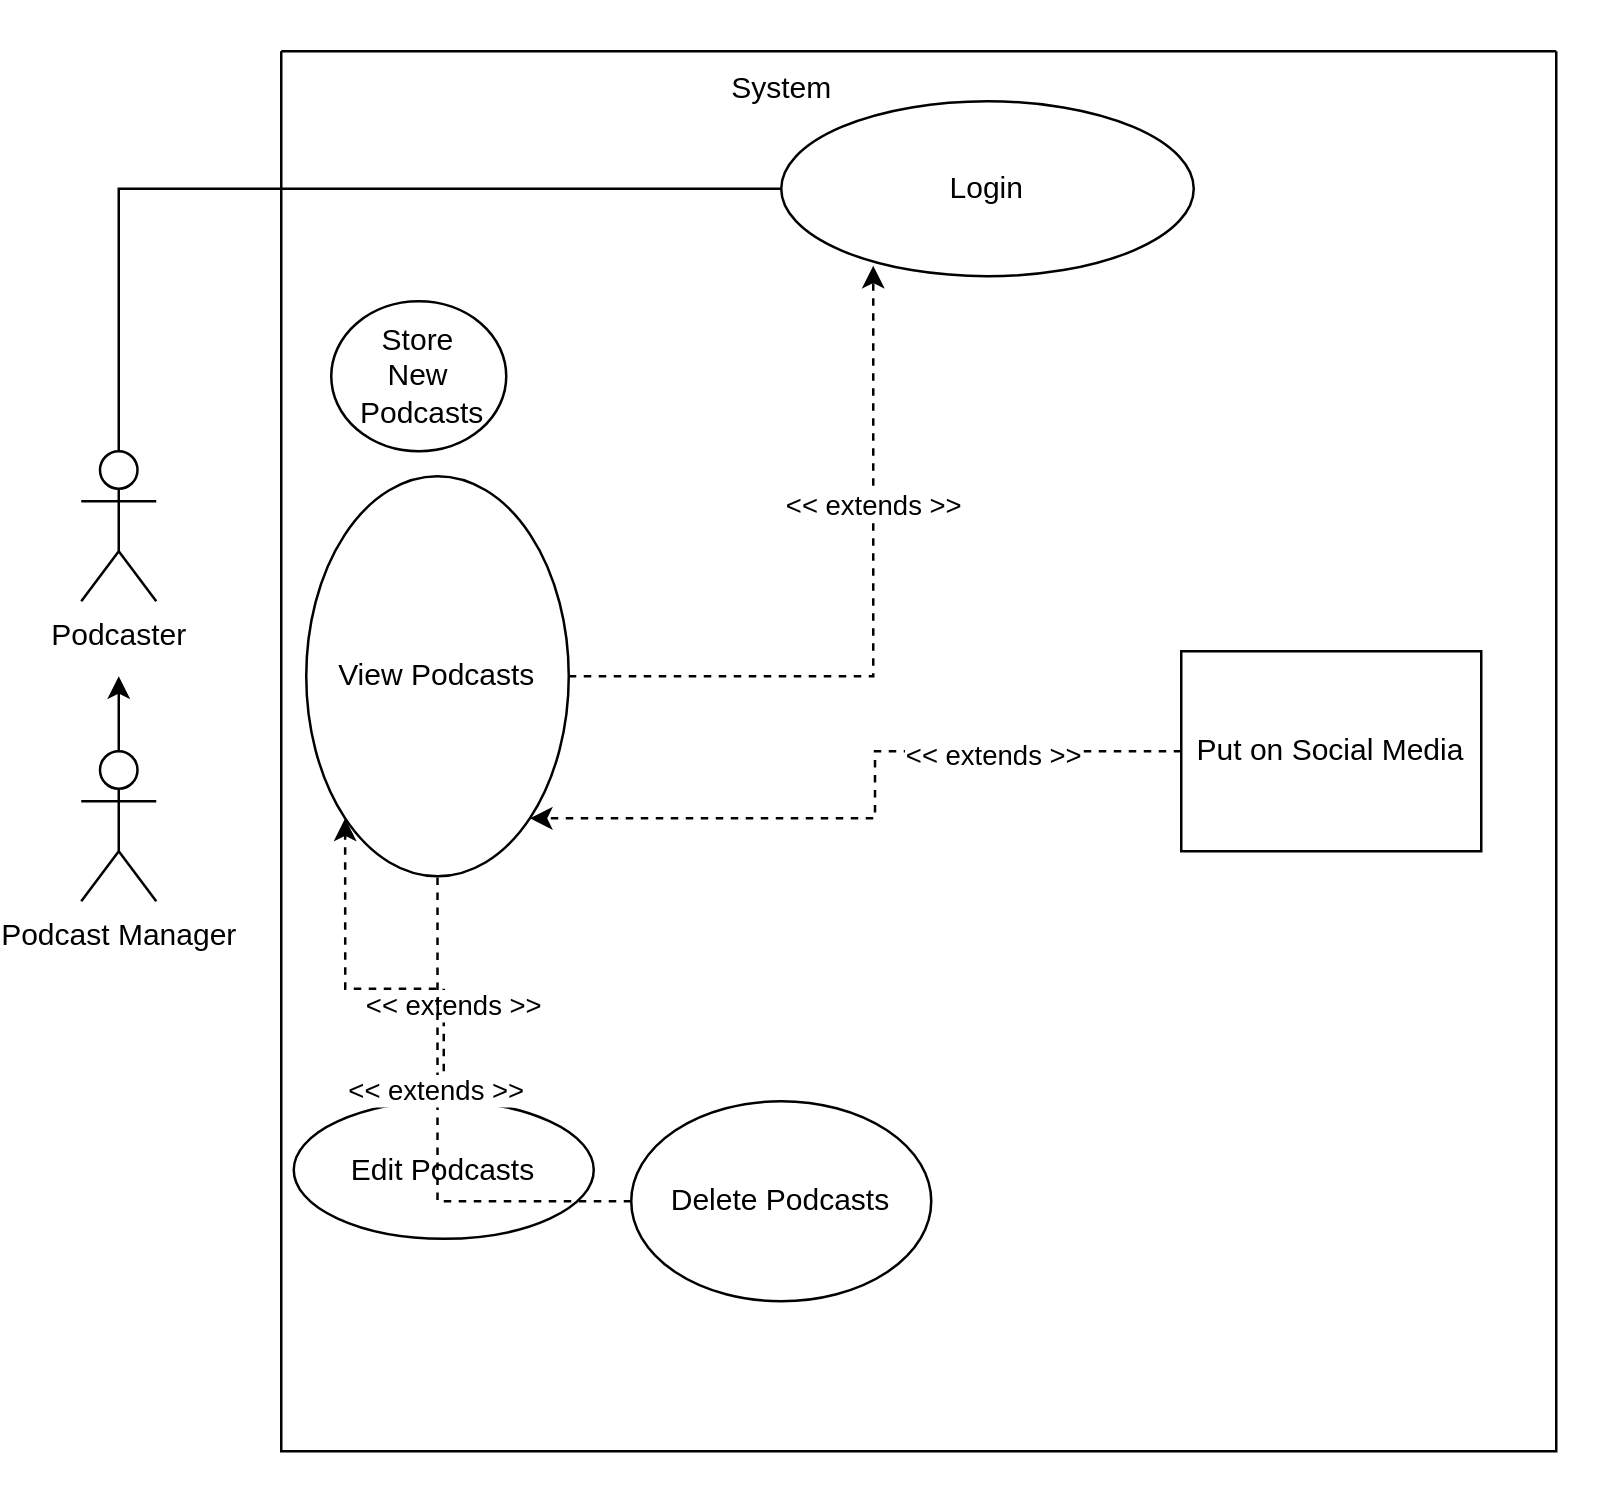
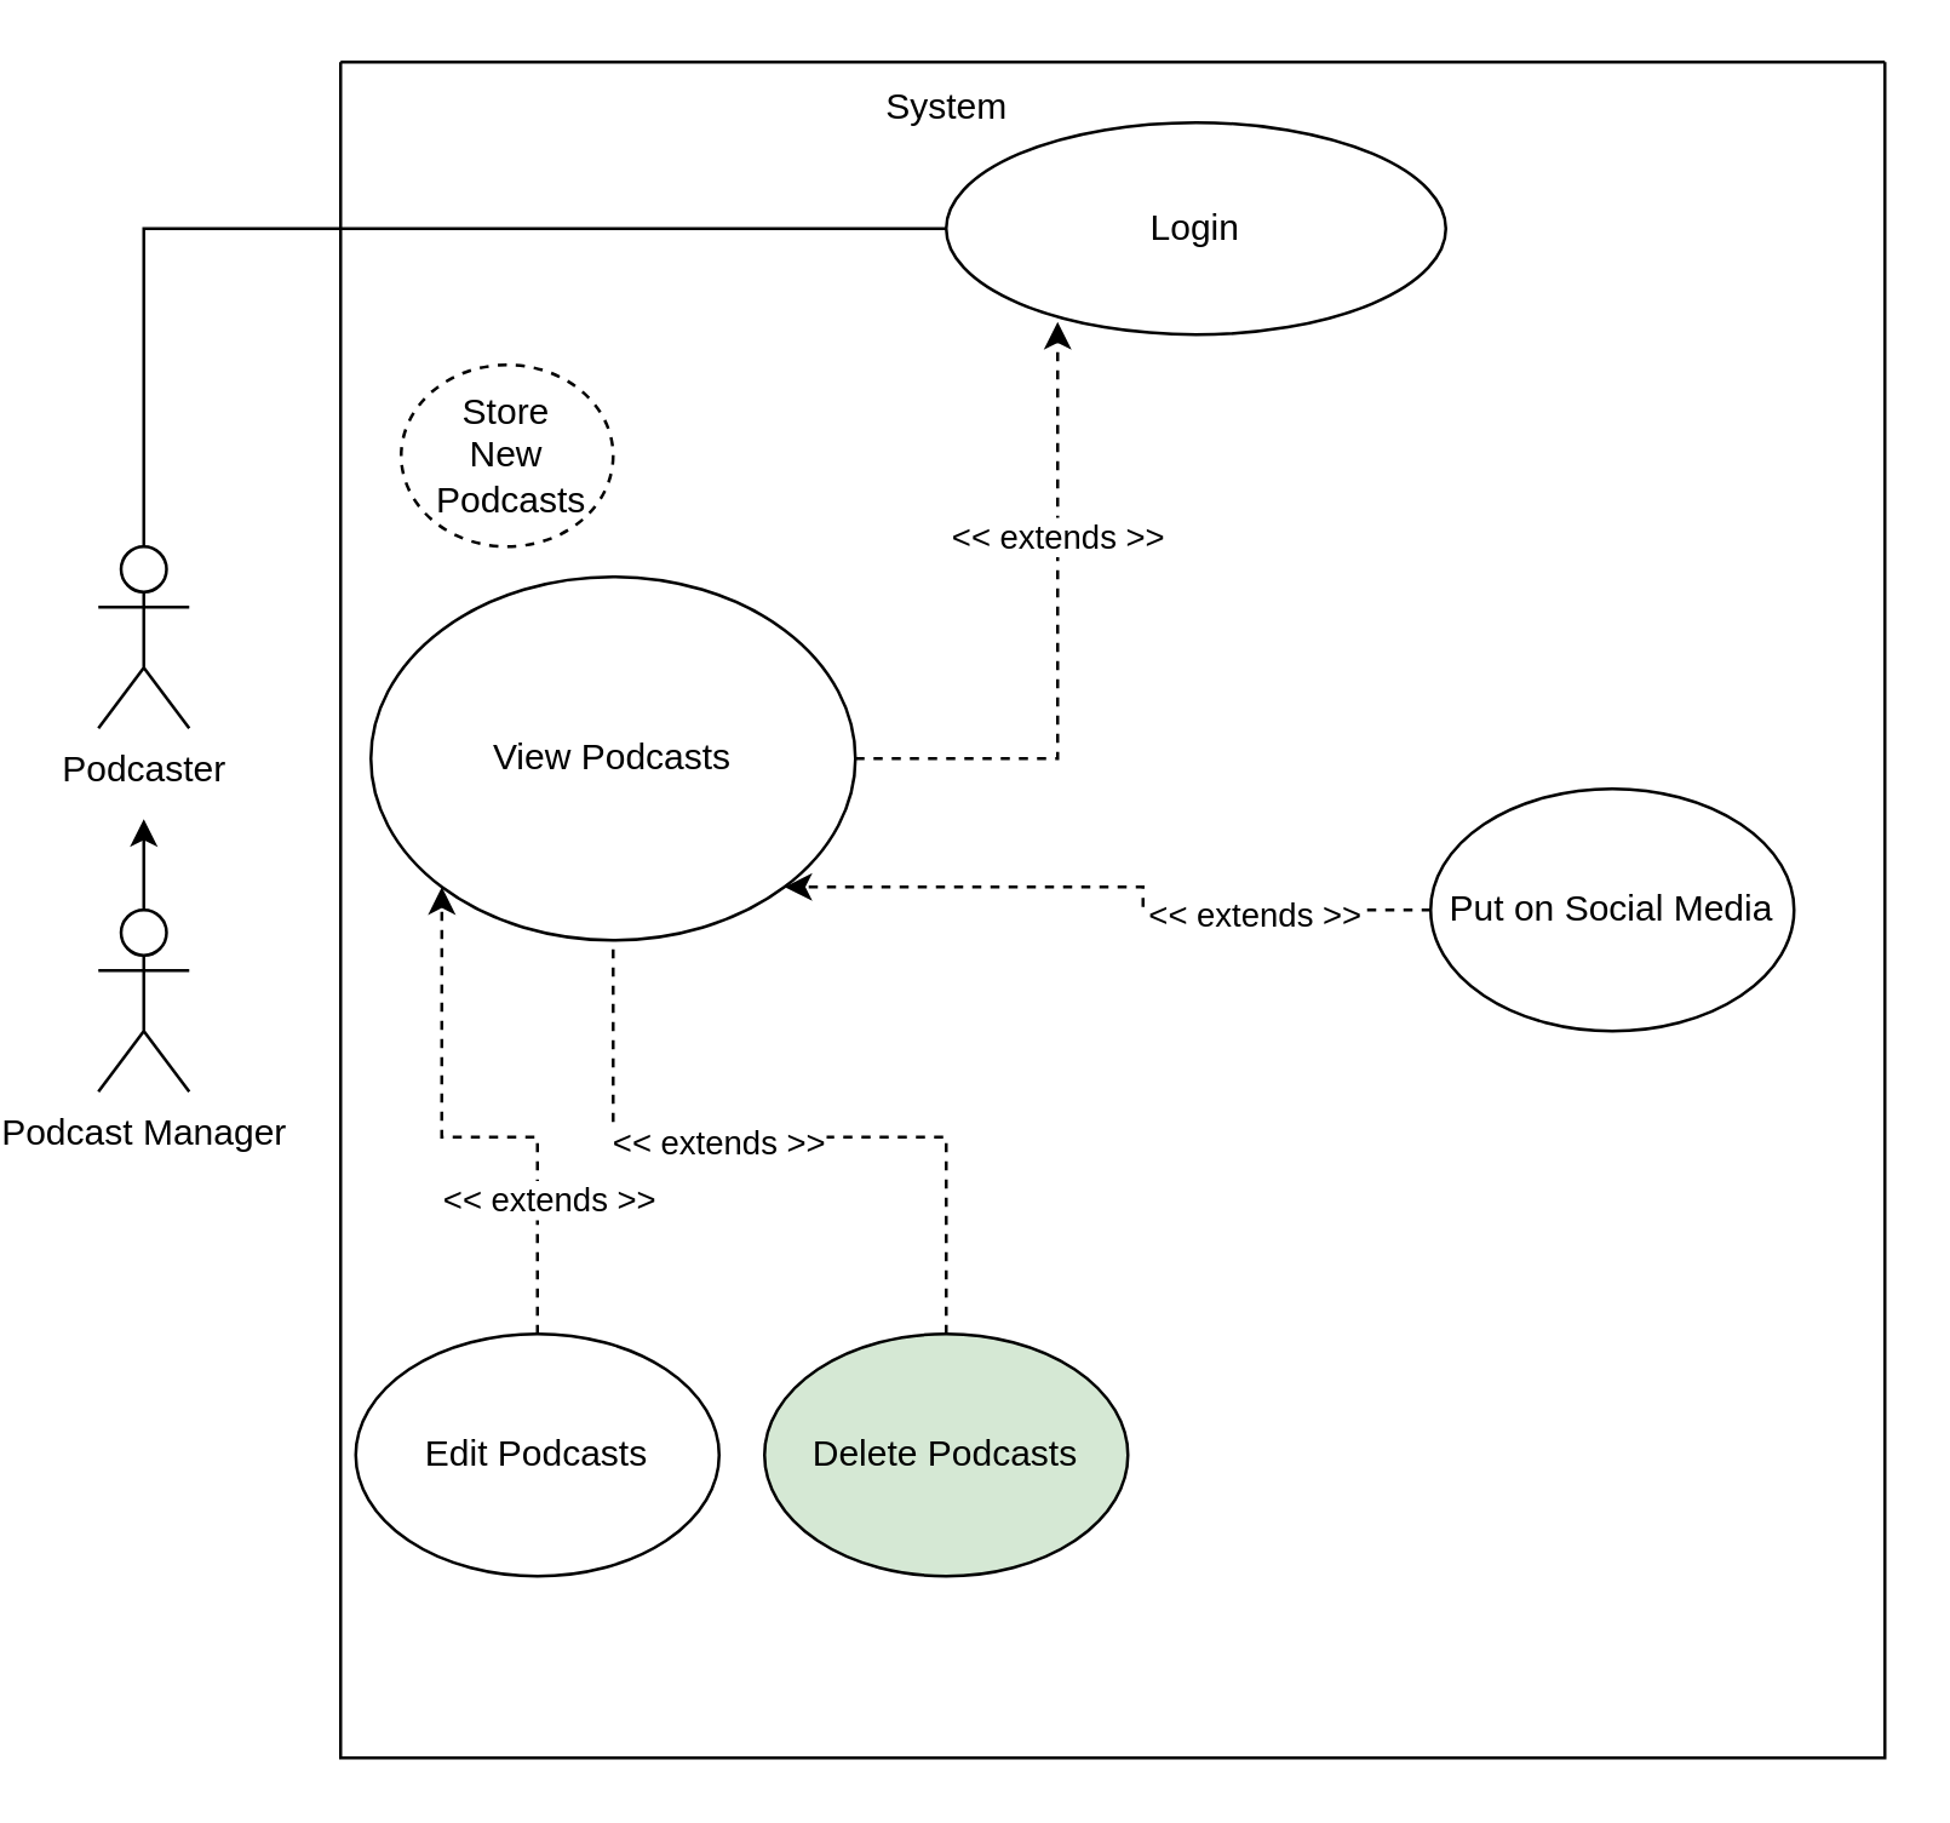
- <mxCell id="5" value="Store&lt;br&gt;New&lt;br&gt;&amp;nbsp;Podcasts" style="ellipse;whiteSpace=wrap;html=1;" parent="2" vertex="1"><mxGeometry x="20" y="100" width="70" height="60" as="geometry" /></mxCell>
+ <mxCell id="5" value="Store&lt;br&gt;New&lt;br&gt;&amp;nbsp;Podcasts" style="ellipse;whiteSpace=wrap;html=1;dashed=1;" parent="2" vertex="1"><mxGeometry x="20" y="100" width="70" height="60" as="geometry" /></mxCell>
- <mxCell id="8" value="View Podcasts" style="ellipse;whiteSpace=wrap;html=1;" parent="2" vertex="1"><mxGeometry x="10" y="170" width="105" height="160" as="geometry" /></mxCell>
+ <mxCell id="8" value="View Podcasts" style="ellipse;whiteSpace=wrap;html=1;" parent="2" vertex="1"><mxGeometry x="10" y="170" width="160" height="120" as="geometry" /></mxCell>
- <mxCell id="17" value="Put on Social Media" style="whiteSpace=wrap;html=1;rounded=0;" vertex="1" parent="2"><mxGeometry x="360" y="240" width="120" height="80" as="geometry" /></mxCell>
+ <mxCell id="17" value="Put on Social Media" style="ellipse;whiteSpace=wrap;html=1;" vertex="1" parent="2"><mxGeometry x="360" y="240" width="120" height="80" as="geometry" /></mxCell>
- <mxCell id="11" value="Edit Podcasts" style="ellipse;whiteSpace=wrap;html=1;" parent="2" vertex="1"><mxGeometry x="5" y="420" width="120" height="55" as="geometry" /></mxCell>
+ <mxCell id="11" value="Edit Podcasts" style="ellipse;whiteSpace=wrap;html=1;" parent="2" vertex="1"><mxGeometry x="5" y="420" width="120" height="80" as="geometry" /></mxCell>
- <mxCell id="14" value="Delete Podcasts" style="ellipse;whiteSpace=wrap;html=1;" parent="2" vertex="1"><mxGeometry x="140" y="420" width="120" height="80" as="geometry" /></mxCell>
+ <mxCell id="14" value="Delete Podcasts" style="ellipse;whiteSpace=wrap;html=1;fillColor=#d5e8d4;" parent="2" vertex="1"><mxGeometry x="140" y="420" width="120" height="80" as="geometry" /></mxCell>
